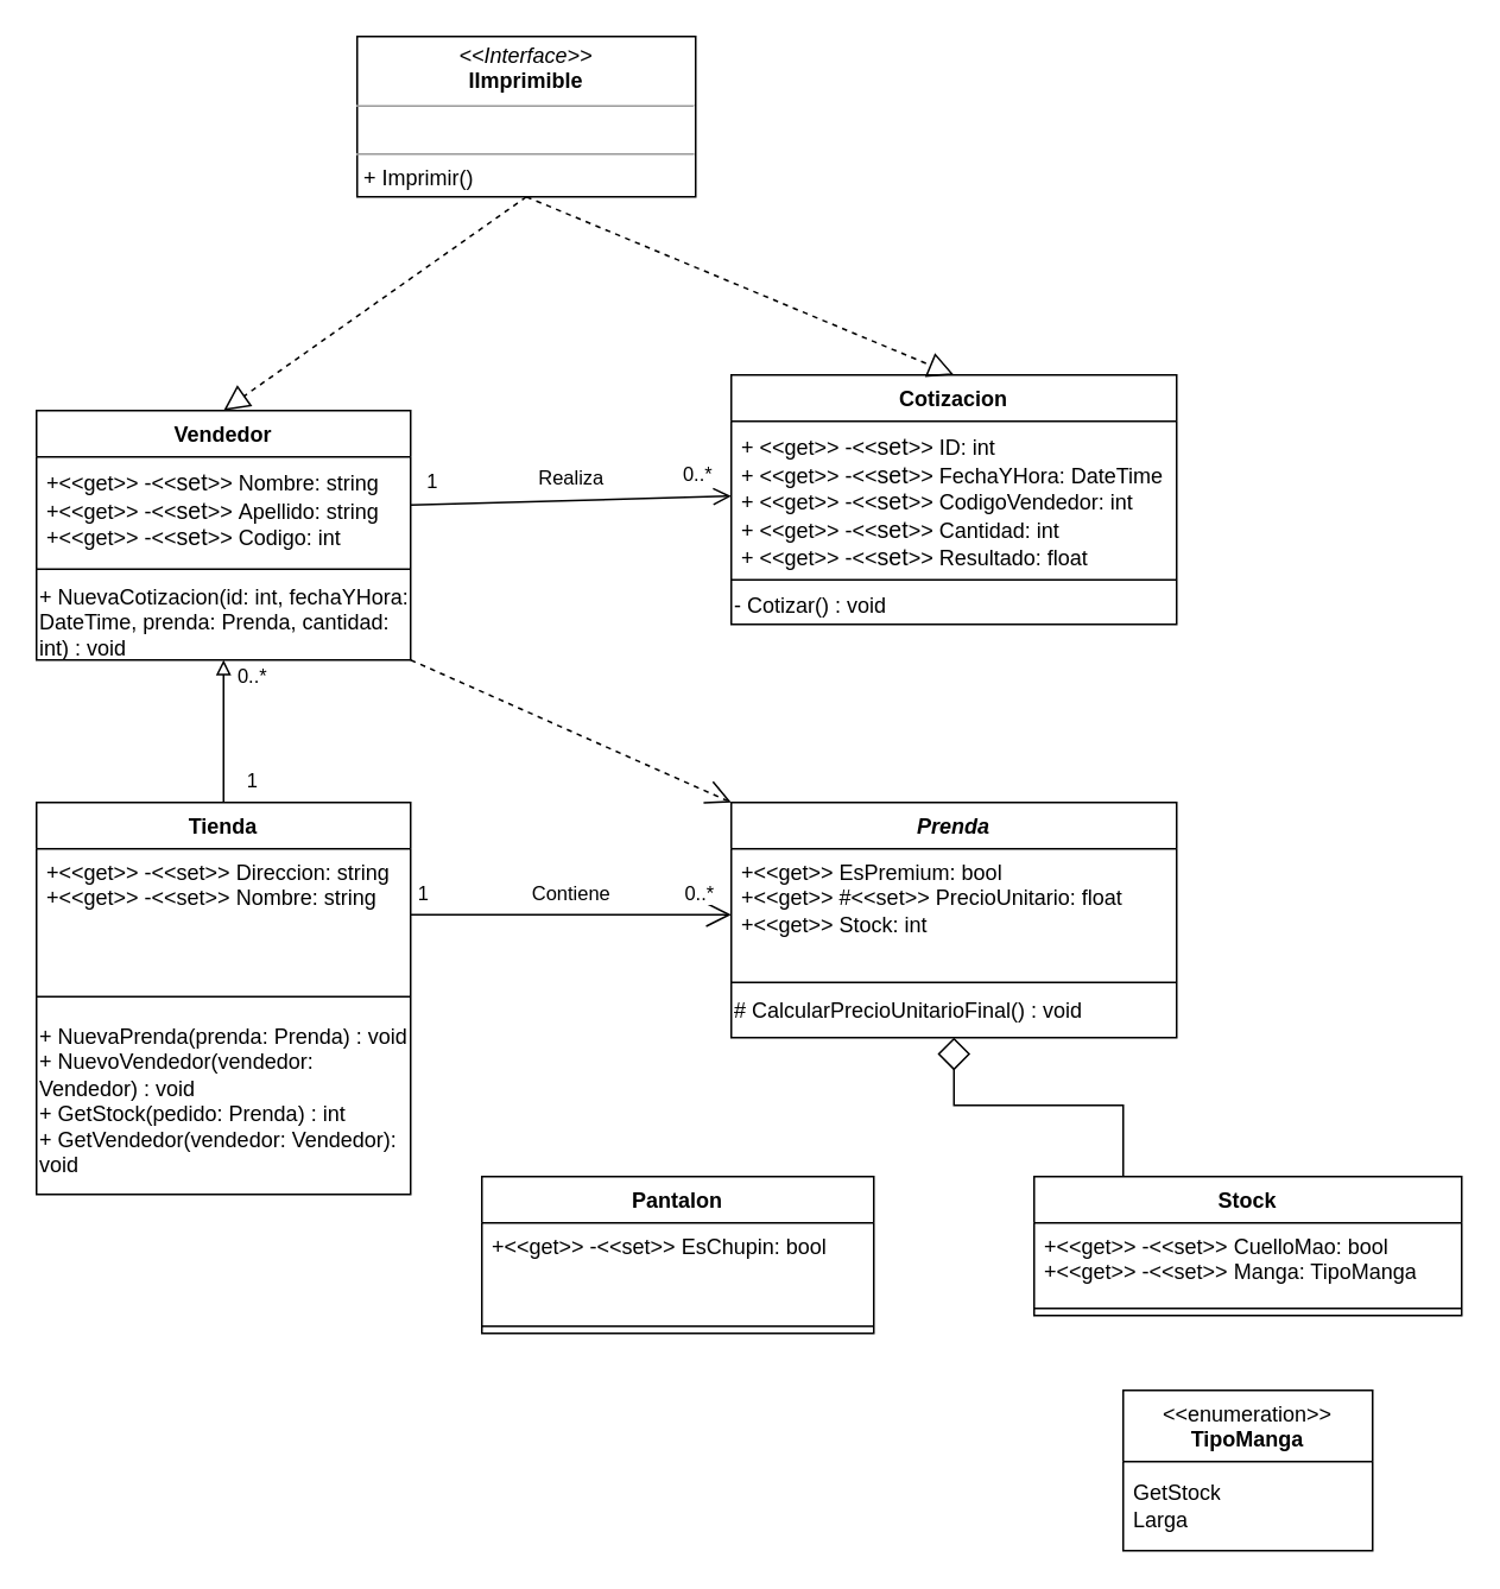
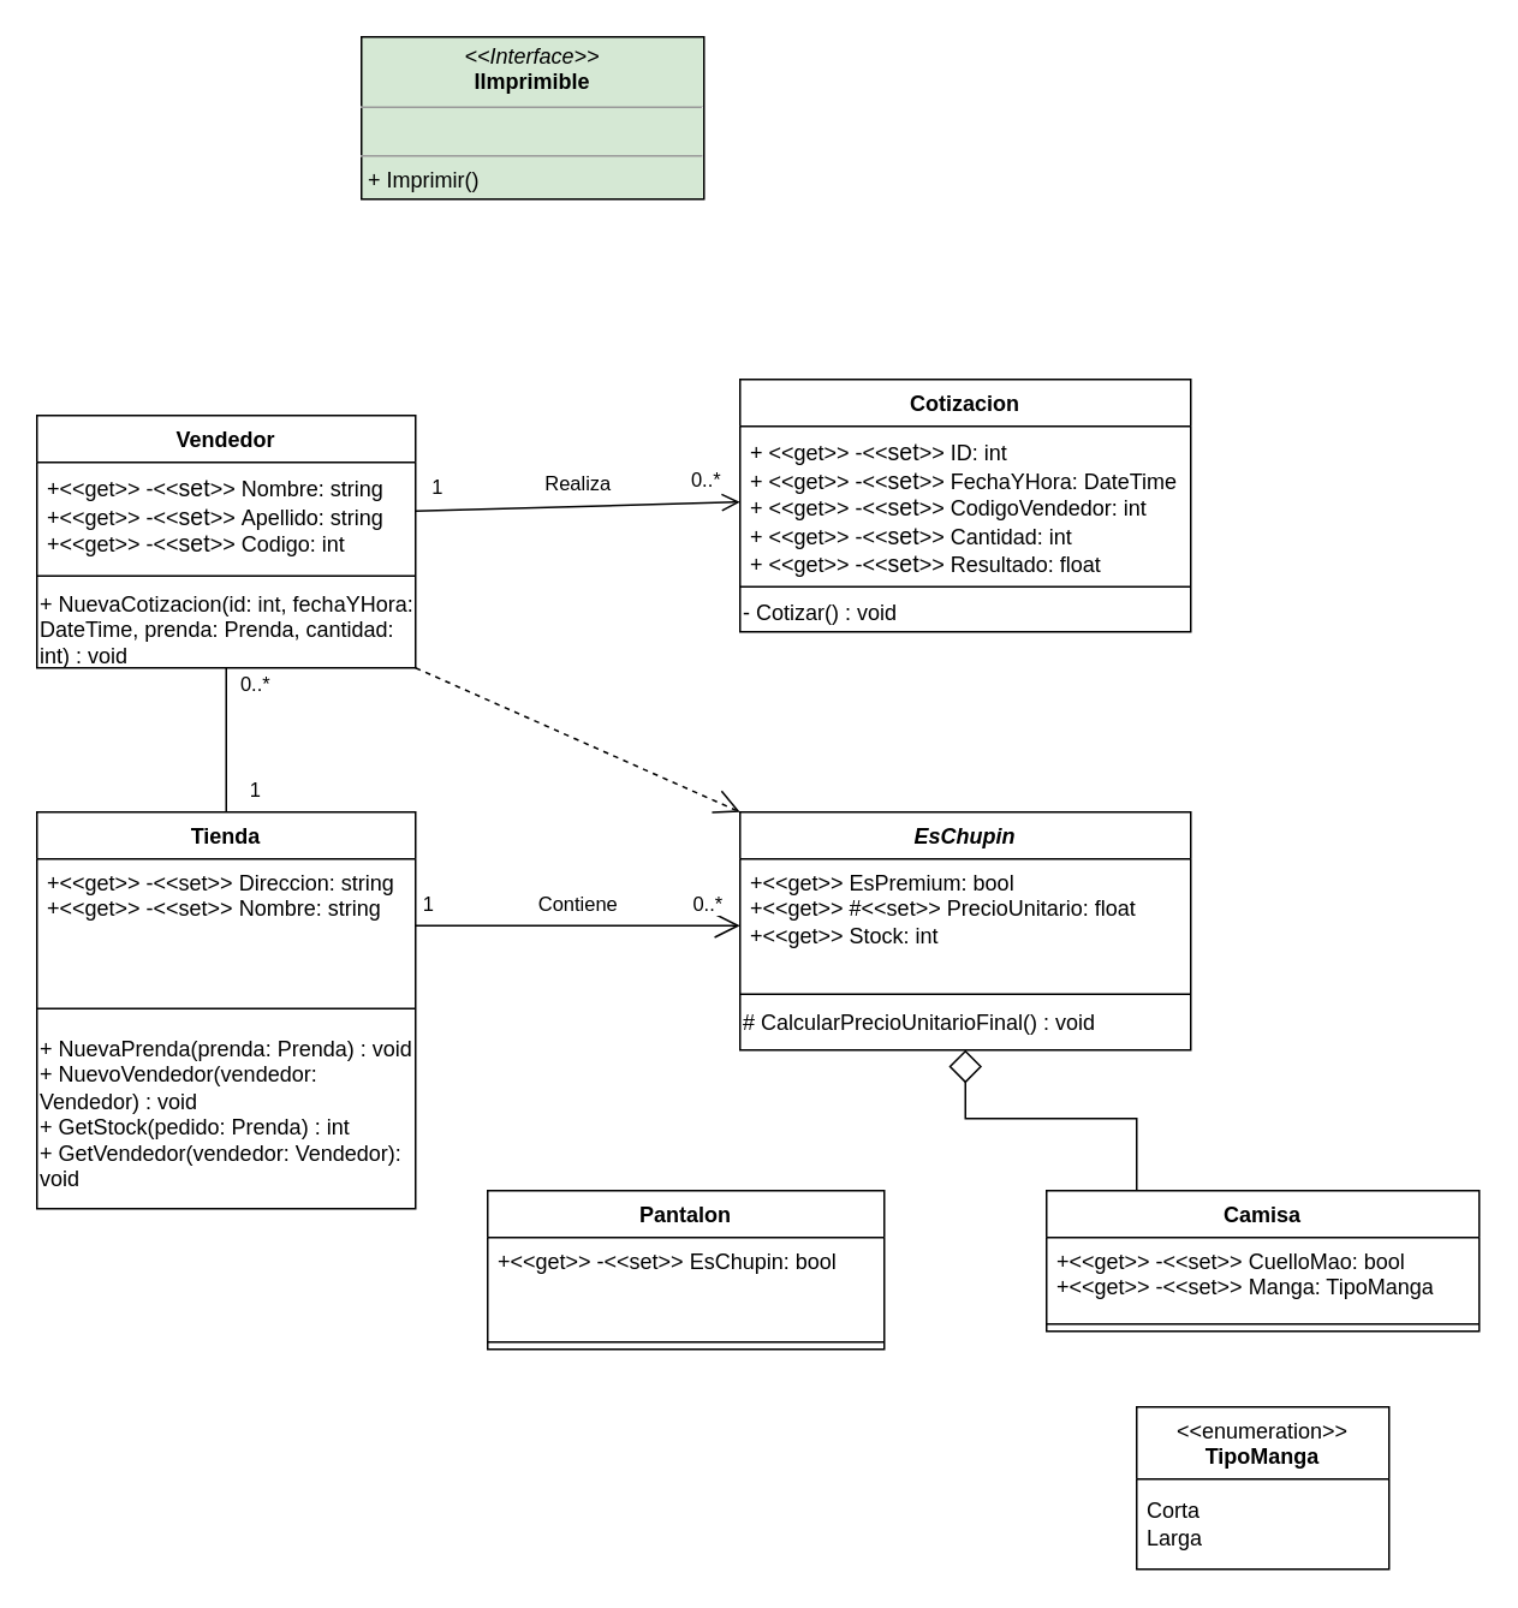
- <mxCell id="40" value="&lt;p style=&quot;margin:0px;margin-top:4px;text-align:center;&quot;&gt;&lt;i&gt;&amp;lt;&amp;lt;Interface&amp;gt;&amp;gt;&lt;/i&gt;&lt;br&gt;&lt;b&gt;IImprimible&lt;/b&gt;&lt;/p&gt;&lt;hr size=&quot;1&quot;&gt;&lt;p style=&quot;margin:0px;margin-left:4px;&quot;&gt;&lt;br&gt;&lt;/p&gt;&lt;hr size=&quot;1&quot;&gt;&lt;p style=&quot;margin:0px;margin-left:4px;&quot;&gt;+ Imprimir()&lt;/p&gt;" style="verticalAlign=top;align=left;overflow=fill;fontSize=12;fontFamily=Helvetica;html=1;" vertex="1" parent="1"><mxGeometry x="200" y="20" width="190" height="90" as="geometry" /></mxCell>
+ <mxCell id="40" value="&lt;p style=&quot;margin:0px;margin-top:4px;text-align:center;&quot;&gt;&lt;i&gt;&amp;lt;&amp;lt;Interface&amp;gt;&amp;gt;&lt;/i&gt;&lt;br&gt;&lt;b&gt;IImprimible&lt;/b&gt;&lt;/p&gt;&lt;hr size=&quot;1&quot;&gt;&lt;p style=&quot;margin:0px;margin-left:4px;&quot;&gt;&lt;br&gt;&lt;/p&gt;&lt;hr size=&quot;1&quot;&gt;&lt;p style=&quot;margin:0px;margin-left:4px;&quot;&gt;+ Imprimir()&lt;/p&gt;" style="verticalAlign=top;align=left;overflow=fill;fontSize=12;fontFamily=Helvetica;html=1;fillColor=#d5e8d4;" vertex="1" parent="1"><mxGeometry x="200" y="20" width="190" height="90" as="geometry" /></mxCell>
- <mxCell id="41" value="" style="endArrow=block;dashed=1;endFill=0;endSize=12;html=1;rounded=0;exitX=0.5;exitY=1;exitDx=0;exitDy=0;entryX=0.5;entryY=0;entryDx=0;entryDy=0;" edge="1" parent="1" source="40" target="7"><mxGeometry width="160" relative="1" as="geometry"><mxPoint x="330" y="100" as="sourcePoint" /><mxPoint x="490" y="100" as="targetPoint" /></mxGeometry></mxCell>
- <mxCell id="42" value="" style="endArrow=block;dashed=1;endFill=0;endSize=12;html=1;rounded=0;exitX=0.5;exitY=1;exitDx=0;exitDy=0;entryX=0.5;entryY=0;entryDx=0;entryDy=0;" edge="1" parent="1" source="40" target="2"><mxGeometry width="160" relative="1" as="geometry"><mxPoint x="170" y="160" as="sourcePoint" /><mxPoint x="330" y="160" as="targetPoint" /></mxGeometry></mxCell>
- <mxCell id="27" value="" style="endArrow=block;endFill=0;html=1;rounded=0;exitX=0.5;exitY=0;exitDx=0;exitDy=0;entryX=0.5;entryY=1;entryDx=0;entryDy=0;" parent="1" source="15" target="2" edge="1"><mxGeometry width="160" relative="1" as="geometry"><mxPoint x="110" y="420" as="sourcePoint" /><mxPoint x="270" y="420" as="targetPoint" /></mxGeometry></mxCell>
+ <mxCell id="27" value="" style="endArrow=none;endFill=0;html=1;rounded=0;exitX=0.5;exitY=0;exitDx=0;exitDy=0;entryX=0.5;entryY=1;entryDx=0;entryDy=0;" parent="1" source="15" target="2" edge="1"><mxGeometry width="160" relative="1" as="geometry"><mxPoint x="110" y="420" as="sourcePoint" /><mxPoint x="270" y="420" as="targetPoint" /></mxGeometry></mxCell>
- <mxCell id="19" value="&lt;i&gt;Prenda&lt;/i&gt;" style="swimlane;fontStyle=1;align=center;verticalAlign=top;childLayout=stackLayout;horizontal=1;startSize=26;horizontalStack=0;resizeParent=1;resizeParentMax=0;resizeLast=0;collapsible=1;marginBottom=0;whiteSpace=wrap;html=1;" parent="1" vertex="1"><mxGeometry x="410" y="450" width="250" height="132" as="geometry" /></mxCell>
+ <mxCell id="19" value="&lt;i&gt;EsChupin&lt;/i&gt;" style="swimlane;fontStyle=1;align=center;verticalAlign=top;childLayout=stackLayout;horizontal=1;startSize=26;horizontalStack=0;resizeParent=1;resizeParentMax=0;resizeLast=0;collapsible=1;marginBottom=0;whiteSpace=wrap;html=1;" parent="1" vertex="1"><mxGeometry x="410" y="450" width="250" height="132" as="geometry" /></mxCell>
- <mxCell id="34" value="Stock" style="swimlane;fontStyle=1;align=center;verticalAlign=top;childLayout=stackLayout;horizontal=1;startSize=26;horizontalStack=0;resizeParent=1;resizeParentMax=0;resizeLast=0;collapsible=1;marginBottom=0;whiteSpace=wrap;html=1;" parent="1" vertex="1"><mxGeometry x="580" y="660" width="240" height="78" as="geometry" /></mxCell>
+ <mxCell id="34" value="Camisa" style="swimlane;fontStyle=1;align=center;verticalAlign=top;childLayout=stackLayout;horizontal=1;startSize=26;horizontalStack=0;resizeParent=1;resizeParentMax=0;resizeLast=0;collapsible=1;marginBottom=0;whiteSpace=wrap;html=1;" parent="1" vertex="1"><mxGeometry x="580" y="660" width="240" height="78" as="geometry" /></mxCell>
- <mxCell id="38" value="GetStock&lt;br&gt;Larga" style="text;html=1;strokeColor=none;fillColor=none;align=left;verticalAlign=middle;spacingLeft=4;spacingRight=4;overflow=hidden;rotatable=0;points=[[0,0.5],[1,0.5]];portConstraint=eastwest;whiteSpace=wrap;" parent="37" vertex="1"><mxGeometry y="40" width="140" height="50" as="geometry" /></mxCell>
+ <mxCell id="38" value="Corta&lt;br&gt;Larga" style="text;html=1;strokeColor=none;fillColor=none;align=left;verticalAlign=middle;spacingLeft=4;spacingRight=4;overflow=hidden;rotatable=0;points=[[0,0.5],[1,0.5]];portConstraint=eastwest;whiteSpace=wrap;" parent="37" vertex="1"><mxGeometry y="40" width="140" height="50" as="geometry" /></mxCell>
